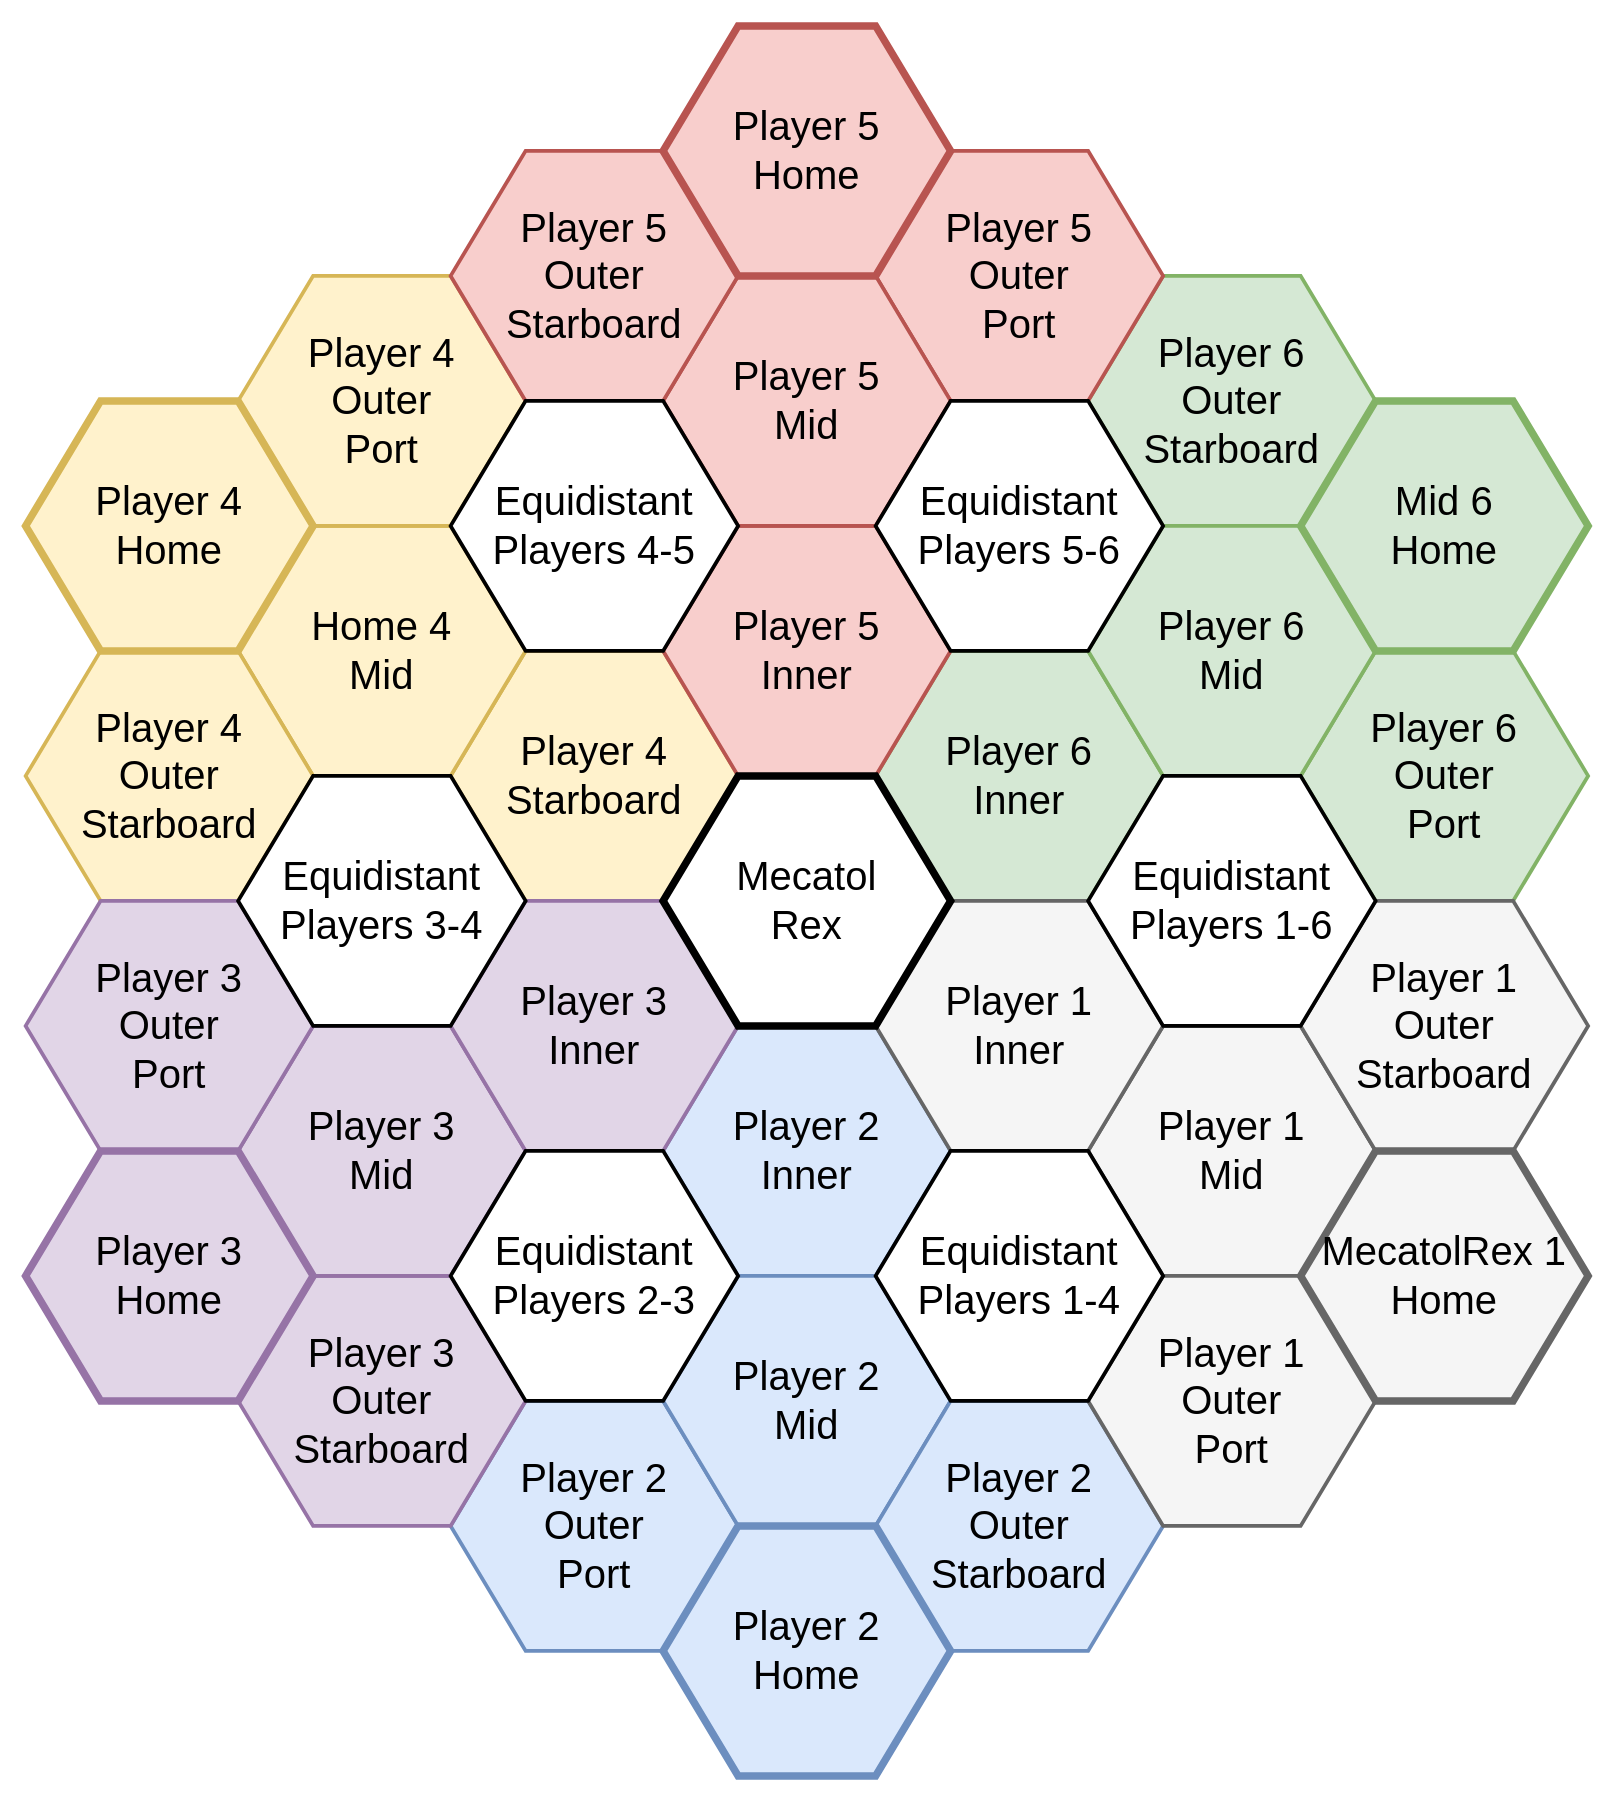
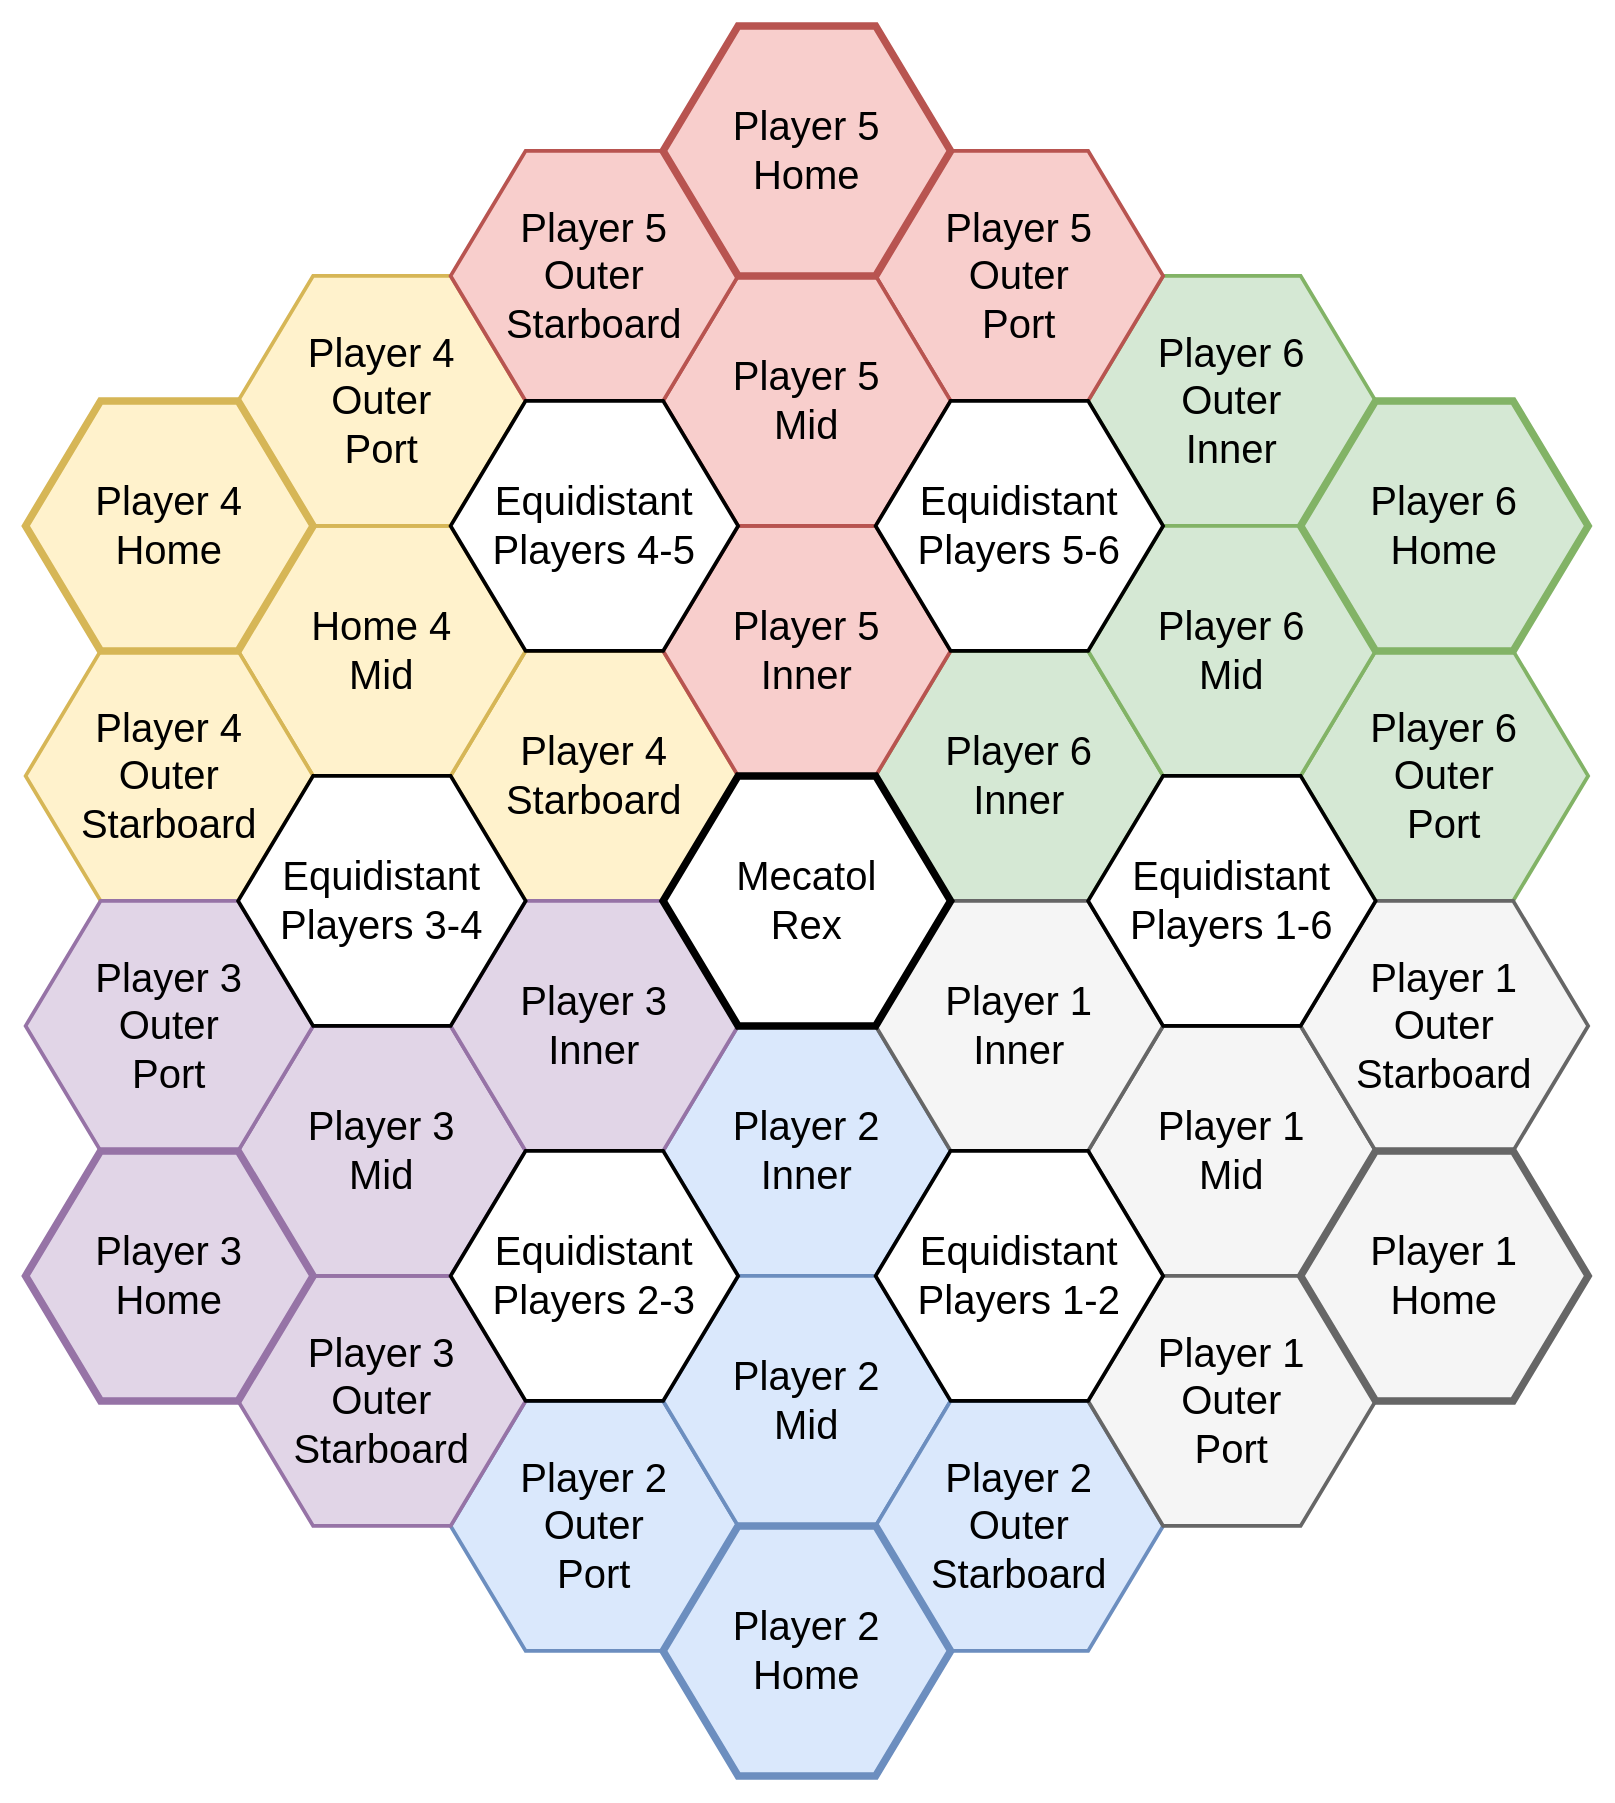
- <mxCell id="6" value="Player 6&lt;br style=&quot;font-size: 32px&quot;&gt;Outer&lt;br style=&quot;font-size: 32px&quot;&gt;Starboard" style="shape=hexagon;perimeter=hexagonPerimeter2;whiteSpace=wrap;html=1;fixedSize=1;size=60;fontSize=32;fontFamily=Helvetica;fillColor=#d5e8d4;strokeColor=#82b366;strokeWidth=3;" parent="1" vertex="1"><mxGeometry x="870" y="220" width="230" height="200" as="geometry" /></mxCell>
+ <mxCell id="6" value="Player 6&lt;br style=&quot;font-size: 32px&quot;&gt;Outer&lt;br style=&quot;font-size: 32px&quot;&gt;Inner" style="shape=hexagon;perimeter=hexagonPerimeter2;whiteSpace=wrap;html=1;fixedSize=1;size=60;fontSize=32;fontFamily=Helvetica;fillColor=#d5e8d4;strokeColor=#82b366;strokeWidth=3;" parent="1" vertex="1"><mxGeometry x="870" y="220" width="230" height="200" as="geometry" /></mxCell>
- <mxCell id="36" value="Mid 6&lt;br style=&quot;font-size: 32px;&quot;&gt;Home" style="shape=hexagon;perimeter=hexagonPerimeter2;whiteSpace=wrap;html=1;fixedSize=1;size=60;fontSize=32;fontFamily=Helvetica;fillColor=#d5e8d4;strokeColor=#82b366;strokeWidth=6;" parent="1" vertex="1"><mxGeometry x="1040" y="320" width="230" height="200" as="geometry" /></mxCell>
+ <mxCell id="36" value="Player 6&lt;br style=&quot;font-size: 32px;&quot;&gt;Home" style="shape=hexagon;perimeter=hexagonPerimeter2;whiteSpace=wrap;html=1;fixedSize=1;size=60;fontSize=32;fontFamily=Helvetica;fillColor=#d5e8d4;strokeColor=#82b366;strokeWidth=6;" parent="1" vertex="1"><mxGeometry x="1040" y="320" width="230" height="200" as="geometry" /></mxCell>
- <mxCell id="28" value="Equidistant&lt;br style=&quot;font-size: 32px&quot;&gt;Players 1-4" style="shape=hexagon;perimeter=hexagonPerimeter2;whiteSpace=wrap;html=1;fixedSize=1;size=60;fontSize=32;fontFamily=Helvetica;strokeWidth=3;" parent="1" vertex="1"><mxGeometry x="700" y="920" width="230" height="200" as="geometry" /></mxCell>
+ <mxCell id="28" value="Equidistant&lt;br style=&quot;font-size: 32px&quot;&gt;Players 1-2" style="shape=hexagon;perimeter=hexagonPerimeter2;whiteSpace=wrap;html=1;fixedSize=1;size=60;fontSize=32;fontFamily=Helvetica;strokeWidth=3;" parent="1" vertex="1"><mxGeometry x="700" y="920" width="230" height="200" as="geometry" /></mxCell>
- <mxCell id="35" value="MecatolRex 1&lt;br style=&quot;font-size: 32px;&quot;&gt;Home" style="shape=hexagon;perimeter=hexagonPerimeter2;whiteSpace=wrap;html=1;fixedSize=1;size=60;fontSize=32;fontFamily=Helvetica;strokeWidth=6;fillColor=#f5f5f5;strokeColor=#666666;" parent="1" vertex="1"><mxGeometry x="1040" y="920" width="230" height="200" as="geometry" /></mxCell>
+ <mxCell id="35" value="Player 1&lt;br style=&quot;font-size: 32px;&quot;&gt;Home" style="shape=hexagon;perimeter=hexagonPerimeter2;whiteSpace=wrap;html=1;fixedSize=1;size=60;fontSize=32;fontFamily=Helvetica;strokeWidth=6;fillColor=#f5f5f5;strokeColor=#666666;" parent="1" vertex="1"><mxGeometry x="1040" y="920" width="230" height="200" as="geometry" /></mxCell>
